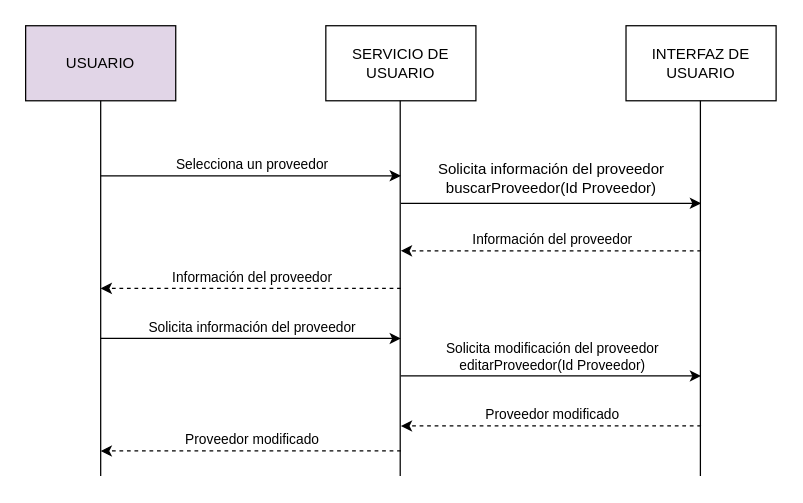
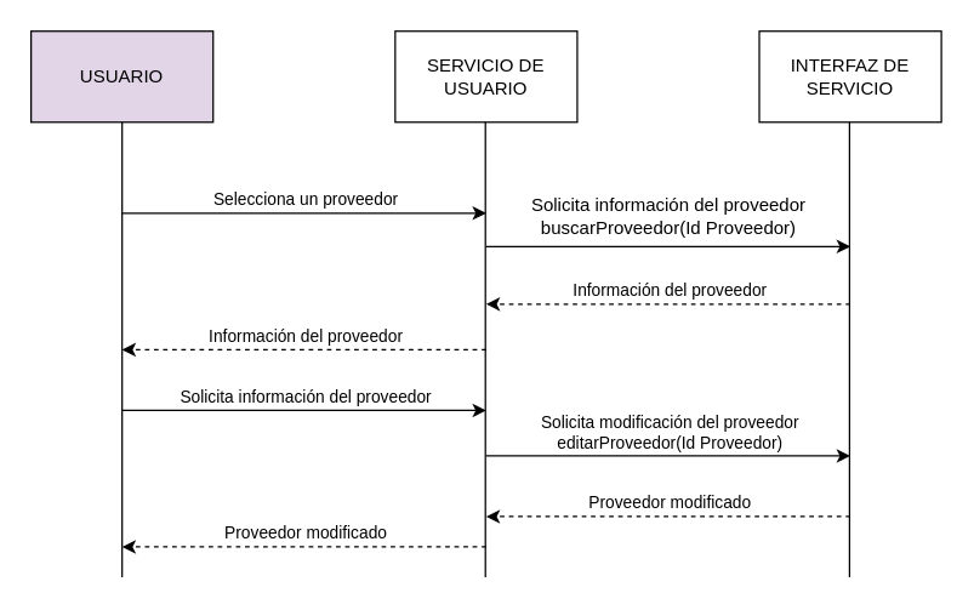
- <mxCell id="4" value="INTERFAZ DE USUARIO" style="rounded=0;whiteSpace=wrap;html=1;" parent="1" vertex="1"><mxGeometry x="500" y="20" width="120" height="60" as="geometry" /></mxCell>
+ <mxCell id="4" value="INTERFAZ DE SERVICIO" style="rounded=0;whiteSpace=wrap;html=1;" parent="1" vertex="1"><mxGeometry x="500" y="20" width="120" height="60" as="geometry" /></mxCell>
